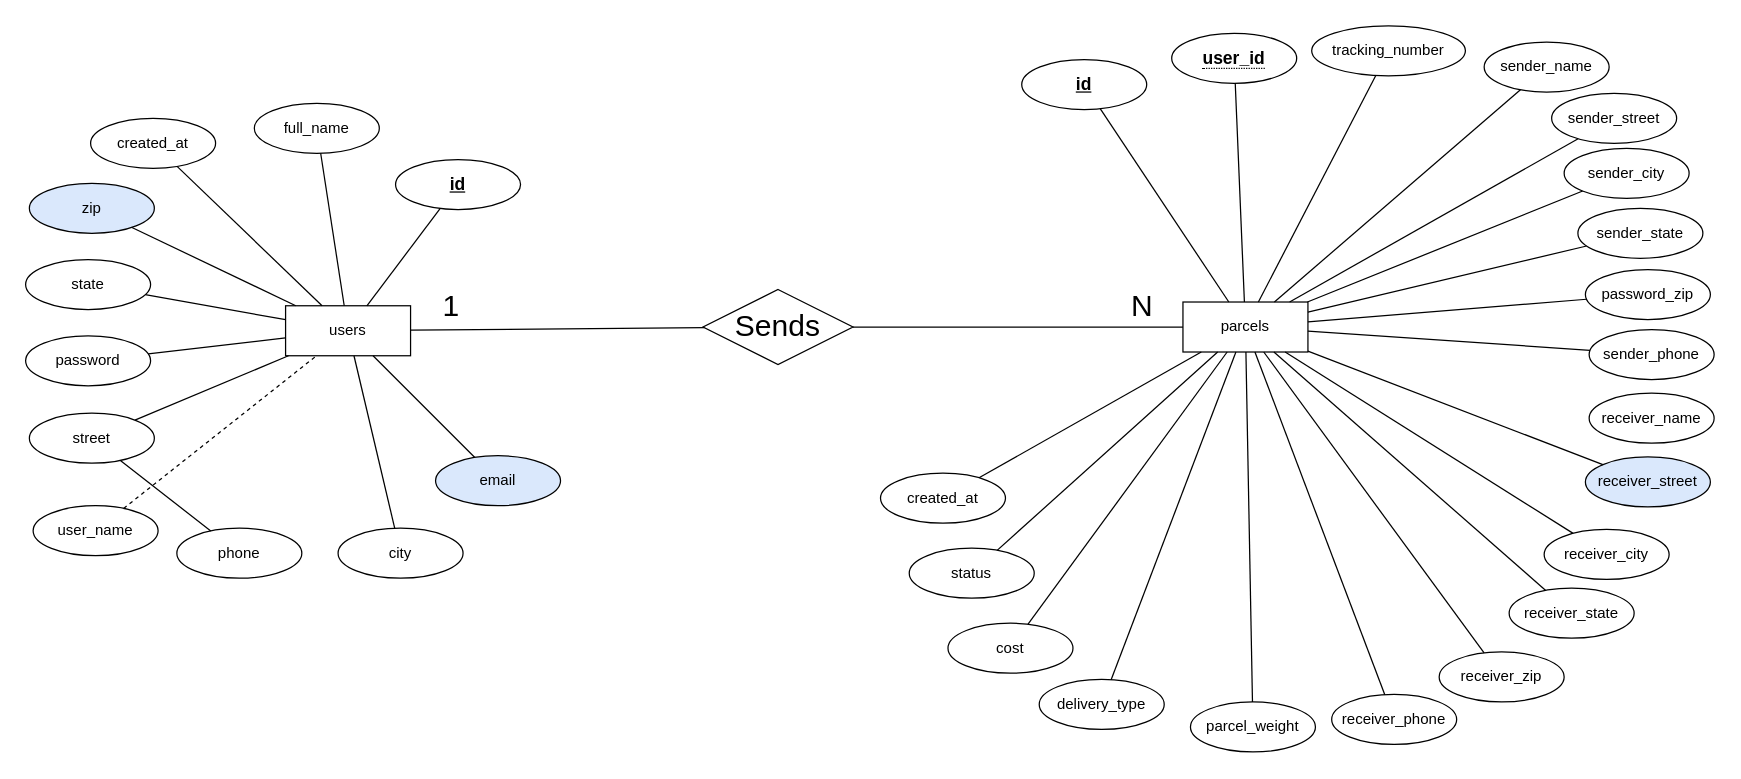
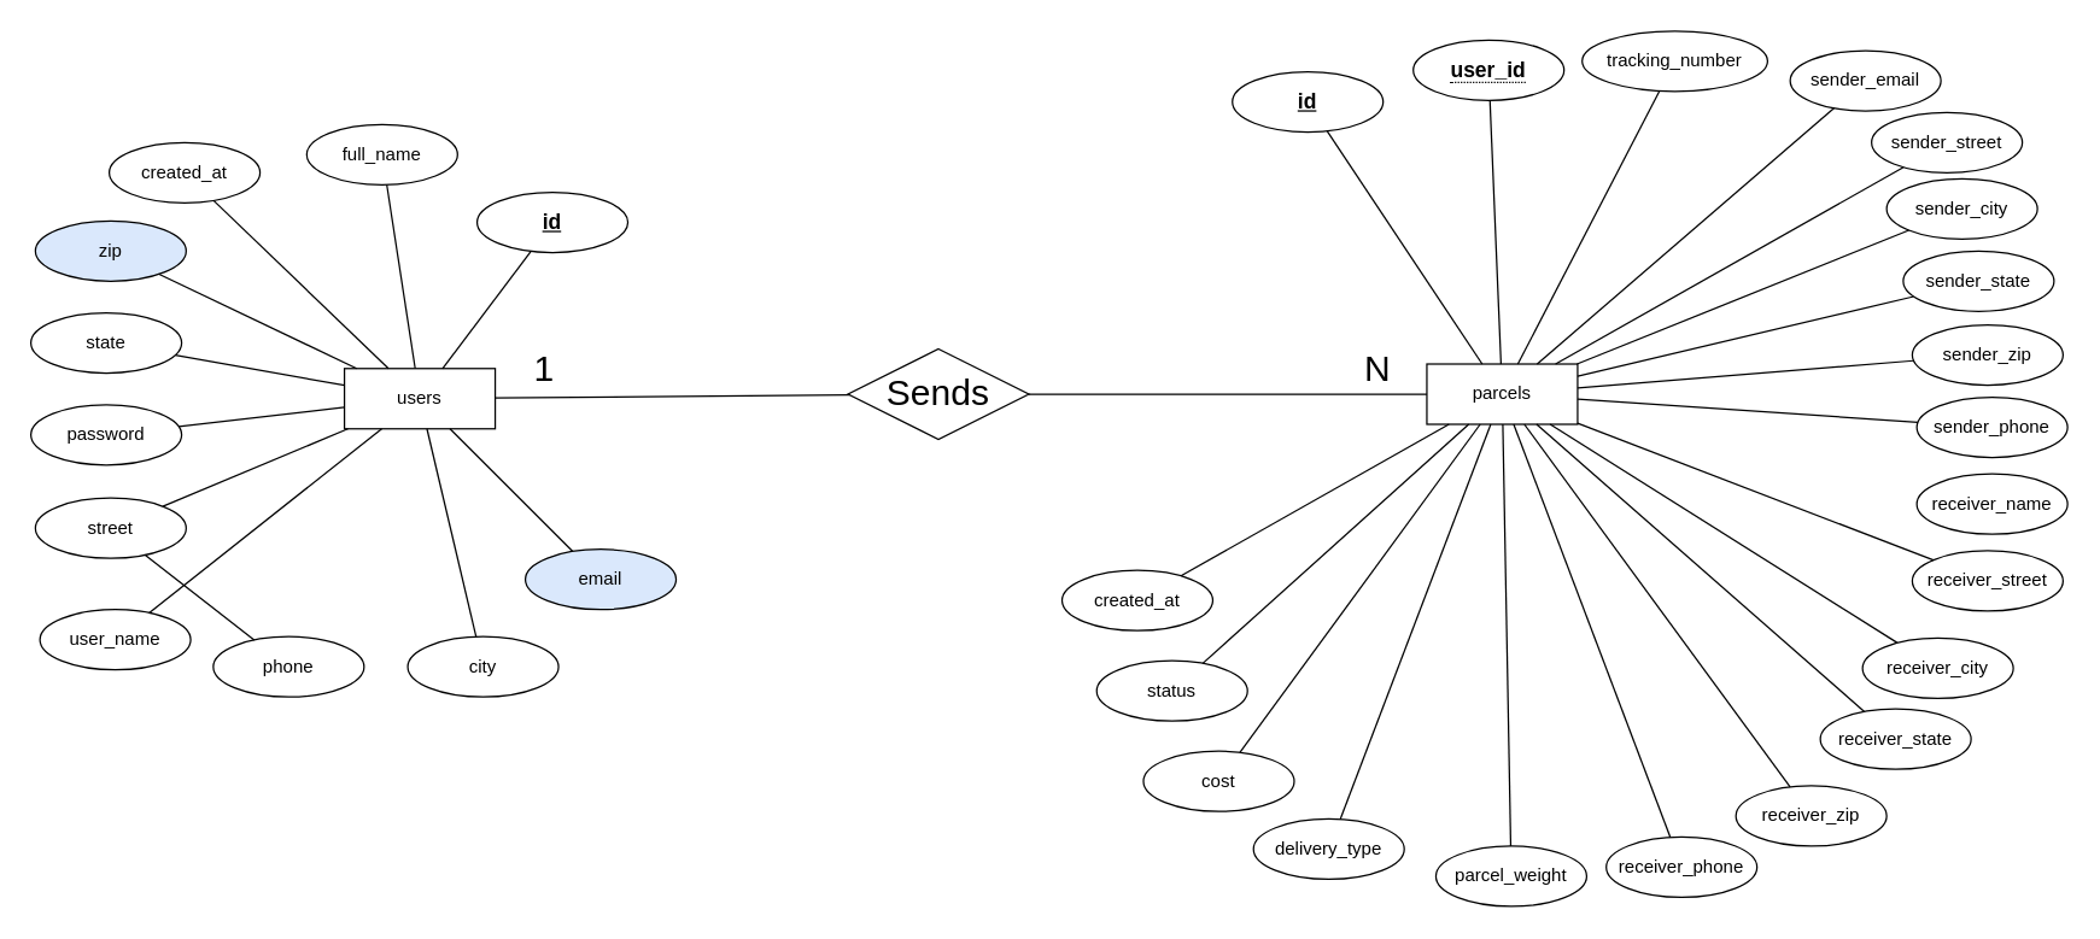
- <mxCell id="29" value="sender_name" style="ellipse;whiteSpace=wrap;html=1;align=center;" vertex="1" parent="1"><mxGeometry x="1187" y="33" width="100" height="40" as="geometry" /></mxCell>
+ <mxCell id="29" value="sender_email" style="ellipse;whiteSpace=wrap;html=1;align=center;" vertex="1" parent="1"><mxGeometry x="1187" y="33" width="100" height="40" as="geometry" /></mxCell>
- <mxCell id="33" value="password_zip" style="ellipse;whiteSpace=wrap;html=1;align=center;" vertex="1" parent="1"><mxGeometry x="1268" y="215" width="100" height="40" as="geometry" /></mxCell>
+ <mxCell id="33" value="sender_zip" style="ellipse;whiteSpace=wrap;html=1;align=center;" vertex="1" parent="1"><mxGeometry x="1268" y="215" width="100" height="40" as="geometry" /></mxCell>
- <mxCell id="19" value="" style="endArrow=none;html=1;rounded=0;dashed=1;" edge="1" parent="1" source="4" target="13"><mxGeometry relative="1" as="geometry"><mxPoint x="77" y="322" as="sourcePoint" /><mxPoint x="237" y="322" as="targetPoint" /></mxGeometry></mxCell>
+ <mxCell id="19" value="" style="endArrow=none;html=1;rounded=0;" edge="1" parent="1" source="4" target="13"><mxGeometry relative="1" as="geometry"><mxPoint x="77" y="322" as="sourcePoint" /><mxPoint x="237" y="322" as="targetPoint" /></mxGeometry></mxCell>
- <mxCell id="36" value="receiver_street" style="ellipse;whiteSpace=wrap;html=1;align=center;fillColor=#dae8fc;" vertex="1" parent="1"><mxGeometry x="1268" y="365" width="100" height="40" as="geometry" /></mxCell>
+ <mxCell id="36" value="receiver_street" style="ellipse;whiteSpace=wrap;html=1;align=center;" vertex="1" parent="1"><mxGeometry x="1268" y="365" width="100" height="40" as="geometry" /></mxCell>
